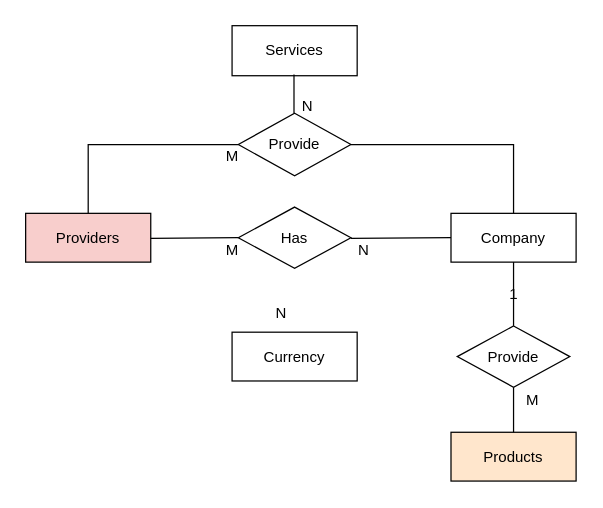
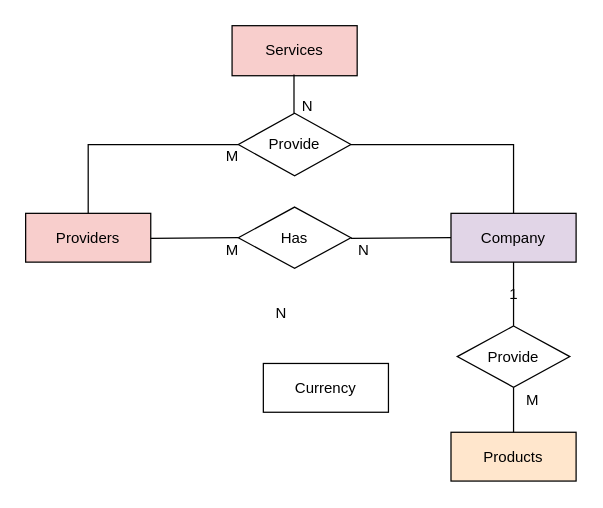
- <mxCell id="17" value="Services" style="whiteSpace=wrap;html=1;align=center;" parent="1" vertex="1"><mxGeometry x="185" y="20" width="100" height="40" as="geometry" /></mxCell>
+ <mxCell id="17" value="Services" style="whiteSpace=wrap;html=1;align=center;fillColor=#f8cecc;" parent="1" vertex="1"><mxGeometry x="185" y="20" width="100" height="40" as="geometry" /></mxCell>
- <mxCell id="2" value="Company" style="whiteSpace=wrap;html=1;align=center;" parent="1" vertex="1"><mxGeometry x="360" y="170" width="100" height="39" as="geometry" /></mxCell>
+ <mxCell id="2" value="Company" style="whiteSpace=wrap;html=1;align=center;fillColor=#e1d5e7;" parent="1" vertex="1"><mxGeometry x="360" y="170" width="100" height="39" as="geometry" /></mxCell>
- <mxCell id="10" value="Currency" style="whiteSpace=wrap;html=1;align=center;" parent="1" vertex="1"><mxGeometry x="185" y="265" width="100" height="39" as="geometry" /></mxCell>
+ <mxCell id="10" value="Currency" style="whiteSpace=wrap;html=1;align=center;" parent="1" vertex="1"><mxGeometry x="210" y="290" width="100" height="39" as="geometry" /></mxCell>
